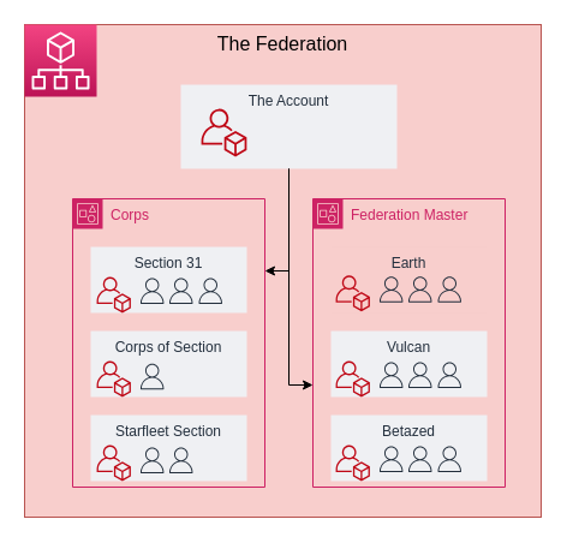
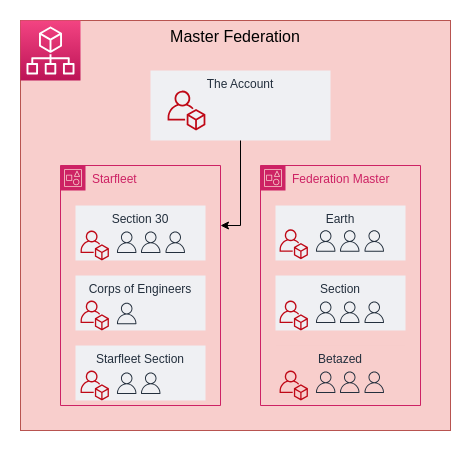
- <mxCell id="3" value="&lt;font style=&quot;font-size: 16px;&quot;&gt;The Federation&lt;/font&gt;" style="fillColor=#f8cecc;strokeColor=#b85450;dashed=0;verticalAlign=top;fontStyle=0;whiteSpace=wrap;html=1;align=center;" vertex="1" parent="2"><mxGeometry width="430" height="410" as="geometry" /></mxCell>
+ <mxCell id="3" value="&lt;font style=&quot;font-size: 16px;&quot;&gt;Master Federation&lt;/font&gt;" style="fillColor=#f8cecc;strokeColor=#b85450;dashed=0;verticalAlign=top;fontStyle=0;whiteSpace=wrap;html=1;align=center;" vertex="1" parent="2"><mxGeometry width="430" height="410" as="geometry" /></mxCell>
- <mxCell id="8" value="Corps" style="points=[[0,0],[0.25,0],[0.5,0],[0.75,0],[1,0],[1,0.25],[1,0.5],[1,0.75],[1,1],[0.75,1],[0.5,1],[0.25,1],[0,1],[0,0.75],[0,0.5],[0,0.25]];outlineConnect=0;gradientColor=none;html=1;whiteSpace=wrap;fontSize=12;fontStyle=0;container=1;pointerEvents=0;collapsible=0;recursiveResize=0;shape=mxgraph.aws4.group;grIcon=mxgraph.aws4.group_account;strokeColor=#CD2264;fillColor=none;verticalAlign=top;align=left;spacingLeft=30;fontColor=#CD2264;dashed=0;" vertex="1" parent="1"><mxGeometry x="60" y="165" width="160" height="240" as="geometry" /></mxCell>
+ <mxCell id="8" value="Starfleet" style="points=[[0,0],[0.25,0],[0.5,0],[0.75,0],[1,0],[1,0.25],[1,0.5],[1,0.75],[1,1],[0.75,1],[0.5,1],[0.25,1],[0,1],[0,0.75],[0,0.5],[0,0.25]];outlineConnect=0;gradientColor=none;html=1;whiteSpace=wrap;fontSize=12;fontStyle=0;container=1;pointerEvents=0;collapsible=0;recursiveResize=0;shape=mxgraph.aws4.group;grIcon=mxgraph.aws4.group_account;strokeColor=#CD2264;fillColor=none;verticalAlign=top;align=left;spacingLeft=30;fontColor=#CD2264;dashed=0;" vertex="1" parent="1"><mxGeometry x="60" y="165" width="160" height="240" as="geometry" /></mxCell>
- <mxCell id="10" value="Section 31" style="fillColor=#EFF0F3;strokeColor=none;dashed=0;verticalAlign=top;fontStyle=0;fontColor=#232F3D;whiteSpace=wrap;html=1;" vertex="1" parent="1"><mxGeometry x="75" y="205" width="130" height="55" as="geometry" /></mxCell>
+ <mxCell id="10" value="Section 30" style="fillColor=#EFF0F3;strokeColor=none;dashed=0;verticalAlign=top;fontStyle=0;fontColor=#232F3D;whiteSpace=wrap;html=1;" vertex="1" parent="1"><mxGeometry x="75" y="205" width="130" height="55" as="geometry" /></mxCell>
- <mxCell id="13" value="Earth" style="fillColor=#f8cecc;strokeColor=none;dashed=0;verticalAlign=top;fontStyle=0;fontColor=#232F3D;whiteSpace=wrap;html=1;" vertex="1" parent="1"><mxGeometry x="275" y="205" width="130" height="55" as="geometry" /></mxCell>
+ <mxCell id="13" value="Earth" style="fillColor=#EFF0F3;strokeColor=none;dashed=0;verticalAlign=top;fontStyle=0;fontColor=#232F3D;whiteSpace=wrap;html=1;" vertex="1" parent="1"><mxGeometry x="275" y="205" width="130" height="55" as="geometry" /></mxCell>
- <mxCell id="38" style="edgeStyle=orthogonalEdgeStyle;rounded=0;orthogonalLoop=1;jettySize=auto;html=1;" edge="1" parent="1" source="6" target="9"><mxGeometry relative="1" as="geometry"><Array as="points"><mxPoint x="240" y="320" /></Array></mxGeometry></mxCell>
- <mxCell id="11" value="Corps of Section" style="fillColor=#EFF0F3;strokeColor=none;dashed=0;verticalAlign=top;fontStyle=0;fontColor=#232F3D;whiteSpace=wrap;html=1;" vertex="1" parent="1"><mxGeometry x="75" y="275" width="130" height="55" as="geometry" /></mxCell>
+ <mxCell id="11" value="Corps of Engineers" style="fillColor=#EFF0F3;strokeColor=none;dashed=0;verticalAlign=top;fontStyle=0;fontColor=#232F3D;whiteSpace=wrap;html=1;" vertex="1" parent="1"><mxGeometry x="75" y="275" width="130" height="55" as="geometry" /></mxCell>
- <mxCell id="14" value="Vulcan" style="fillColor=#EFF0F3;strokeColor=none;dashed=0;verticalAlign=top;fontStyle=0;fontColor=#232F3D;whiteSpace=wrap;html=1;" vertex="1" parent="1"><mxGeometry x="275" y="275" width="130" height="55" as="geometry" /></mxCell>
+ <mxCell id="14" value="Section" style="fillColor=#EFF0F3;strokeColor=none;dashed=0;verticalAlign=top;fontStyle=0;fontColor=#232F3D;whiteSpace=wrap;html=1;" vertex="1" parent="1"><mxGeometry x="275" y="275" width="130" height="55" as="geometry" /></mxCell>
- <mxCell id="15" value="Betazed" style="fillColor=#EFF0F3;strokeColor=none;dashed=0;verticalAlign=top;fontStyle=0;fontColor=#232F3D;whiteSpace=wrap;html=1;" vertex="1" parent="1"><mxGeometry x="275" y="345" width="130" height="55" as="geometry" /></mxCell>
+ <mxCell id="15" value="Betazed" style="fillColor=#f8cecc;strokeColor=none;dashed=0;verticalAlign=top;fontStyle=0;fontColor=#232F3D;whiteSpace=wrap;html=1;" vertex="1" parent="1"><mxGeometry x="275" y="345" width="130" height="55" as="geometry" /></mxCell>
